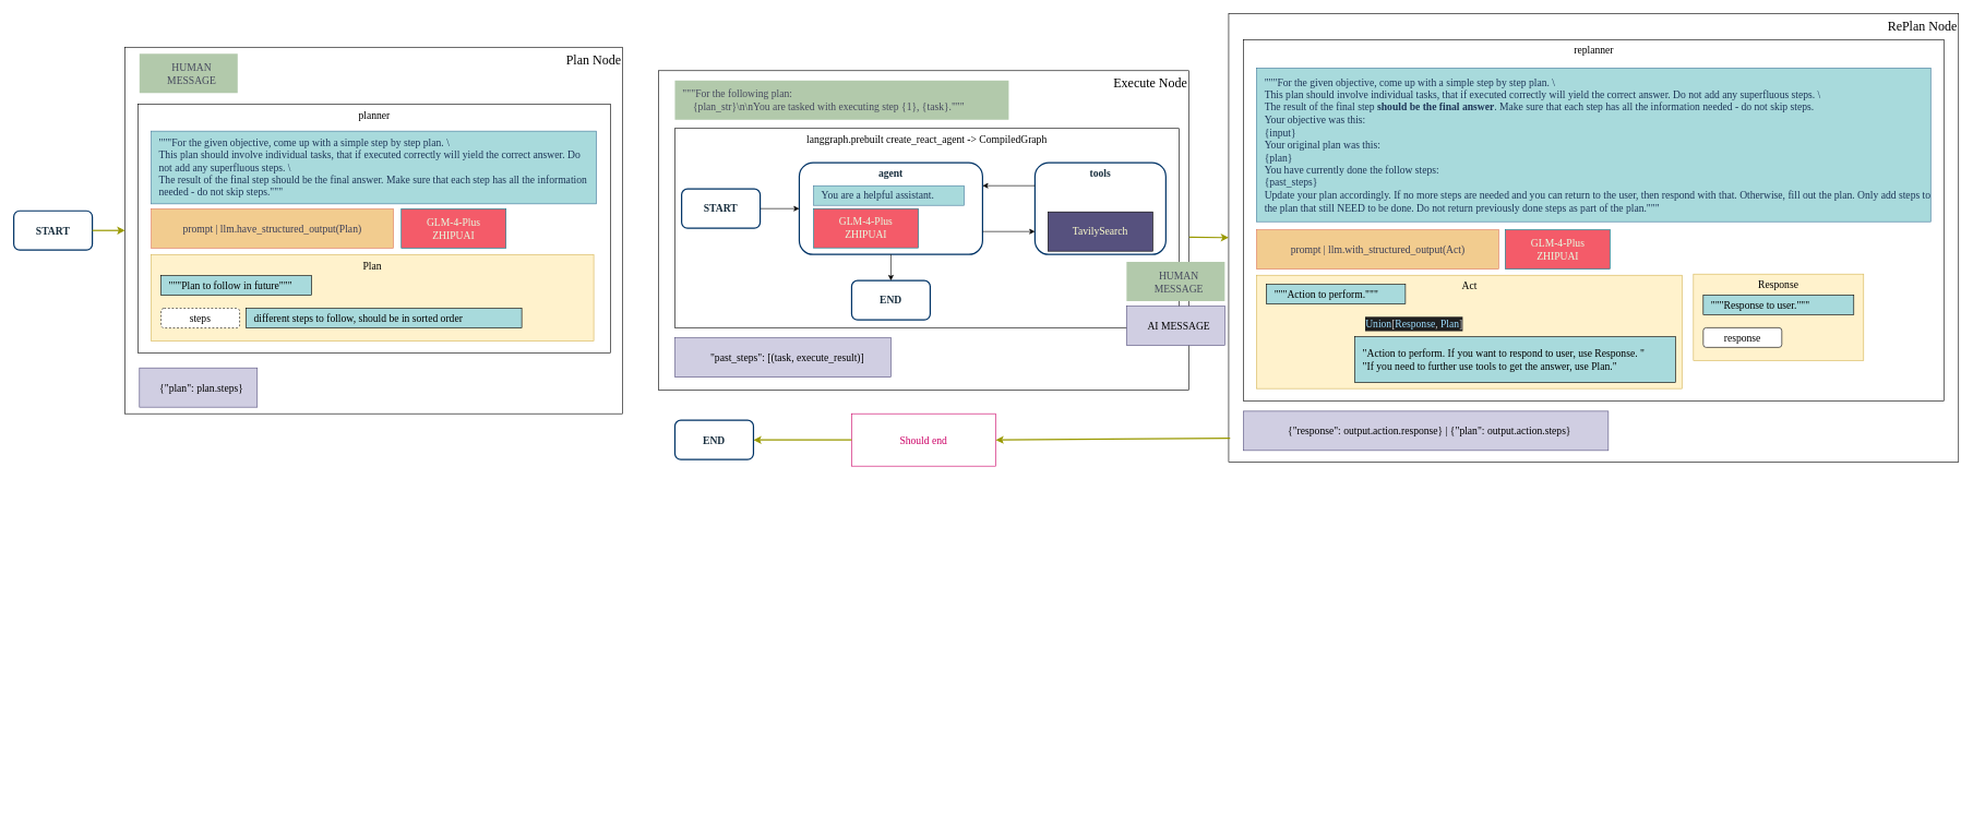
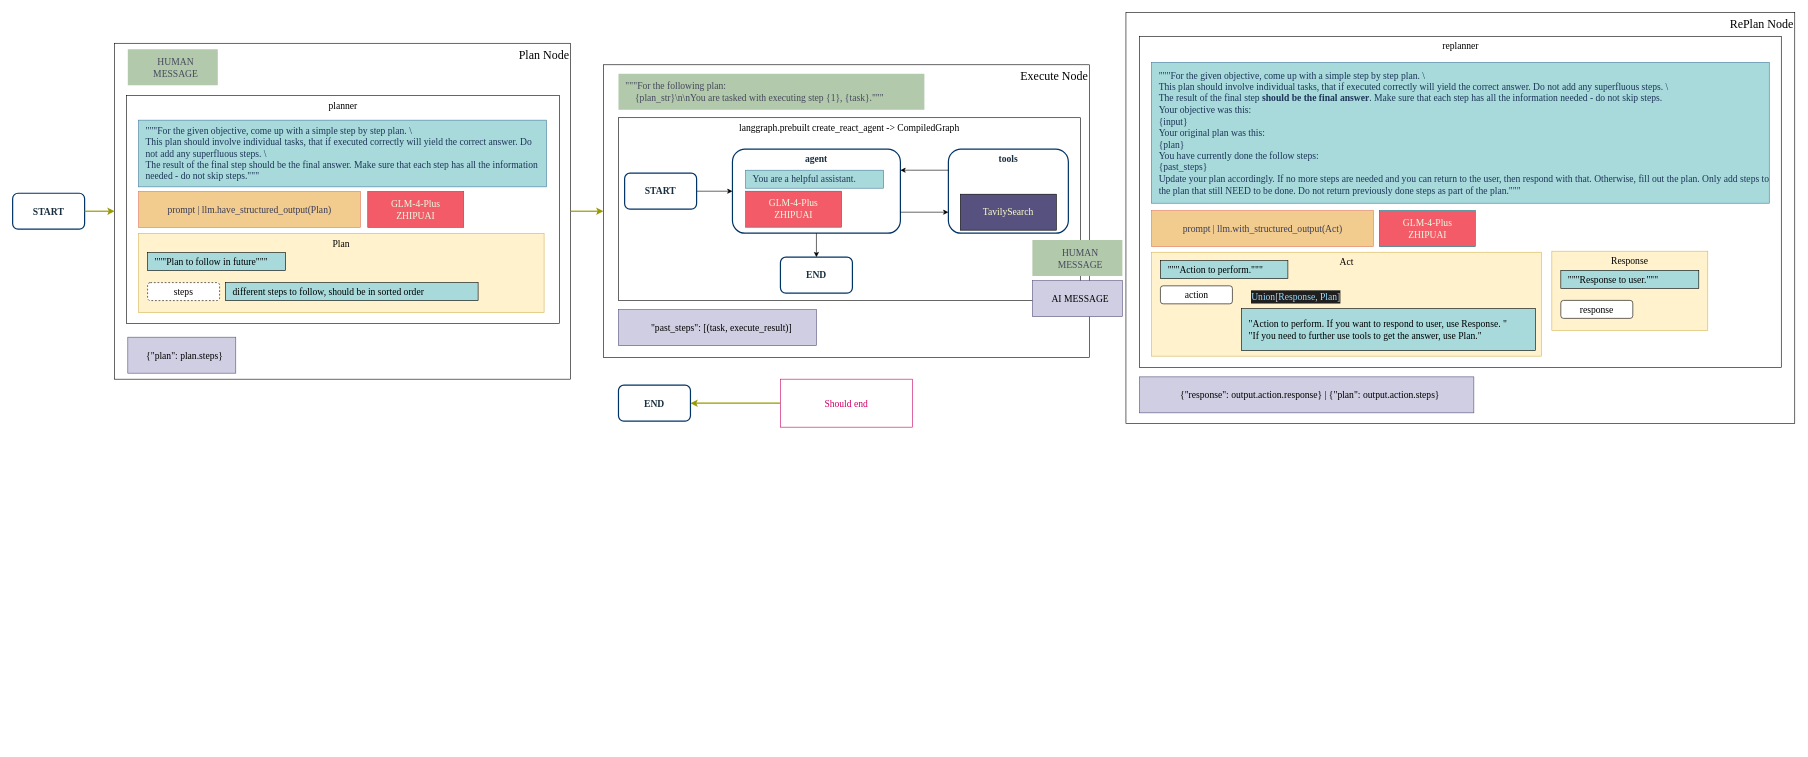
+ <mxCell id="23" style="rounded=0;orthogonalLoop=1;jettySize=auto;html=1;exitX=1;exitY=0.5;exitDx=0;exitDy=0;strokeColor=#999900;strokeWidth=2;fontFamily=Poppins;fontSize=16;entryX=0;entryY=0.5;entryDx=0;entryDy=0;" parent="1" source="4" target="3" edge="1"><mxGeometry relative="1" as="geometry"><mxPoint x="2025" y="395.9" as="sourcePoint" /><mxPoint x="2390" y="502.9" as="targetPoint" /></mxGeometry></mxCell>
- <mxCell id="54" style="rounded=0;orthogonalLoop=1;jettySize=auto;html=1;exitX=1.001;exitY=0.521;exitDx=0;exitDy=0;strokeColor=#999900;strokeWidth=2;fontFamily=Poppins;fontSize=16;entryX=0;entryY=0.5;entryDx=0;entryDy=0;exitPerimeter=0;" edge="1" parent="1" source="3" target="2"><mxGeometry relative="1" as="geometry"><mxPoint x="1776" y="751.845" as="sourcePoint" /><mxPoint x="1958" y="426.92" as="targetPoint" /></mxGeometry></mxCell>
+ <mxCell id="42" value="action" style="rounded=1;whiteSpace=wrap;fontSize=16;fontFamily=Poppins;" vertex="1" parent="1"><mxGeometry x="1933.5" y="476" width="120" height="30" as="geometry" /></mxCell>
- <mxCell id="24" style="rounded=0;orthogonalLoop=1;jettySize=auto;html=1;exitX=0.002;exitY=0.947;exitDx=0;exitDy=0;strokeColor=#999900;strokeWidth=2;fontFamily=Poppins;entryX=1;entryY=0.5;entryDx=0;entryDy=0;fontSize=16;exitPerimeter=0;" parent="1" source="2" target="8" edge="1"><mxGeometry relative="1" as="geometry"><mxPoint x="1663" y="877.89" as="sourcePoint" /><mxPoint x="2098" y="934.89" as="targetPoint" /></mxGeometry></mxCell>
